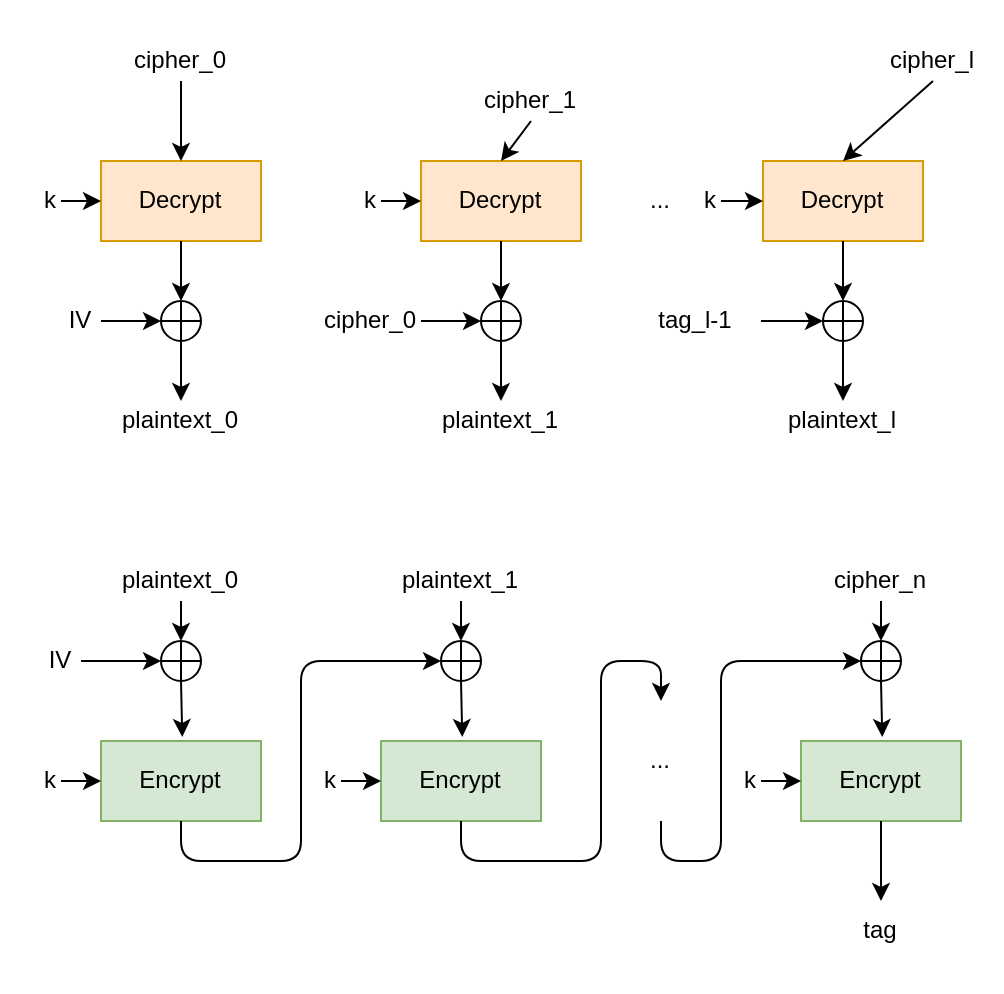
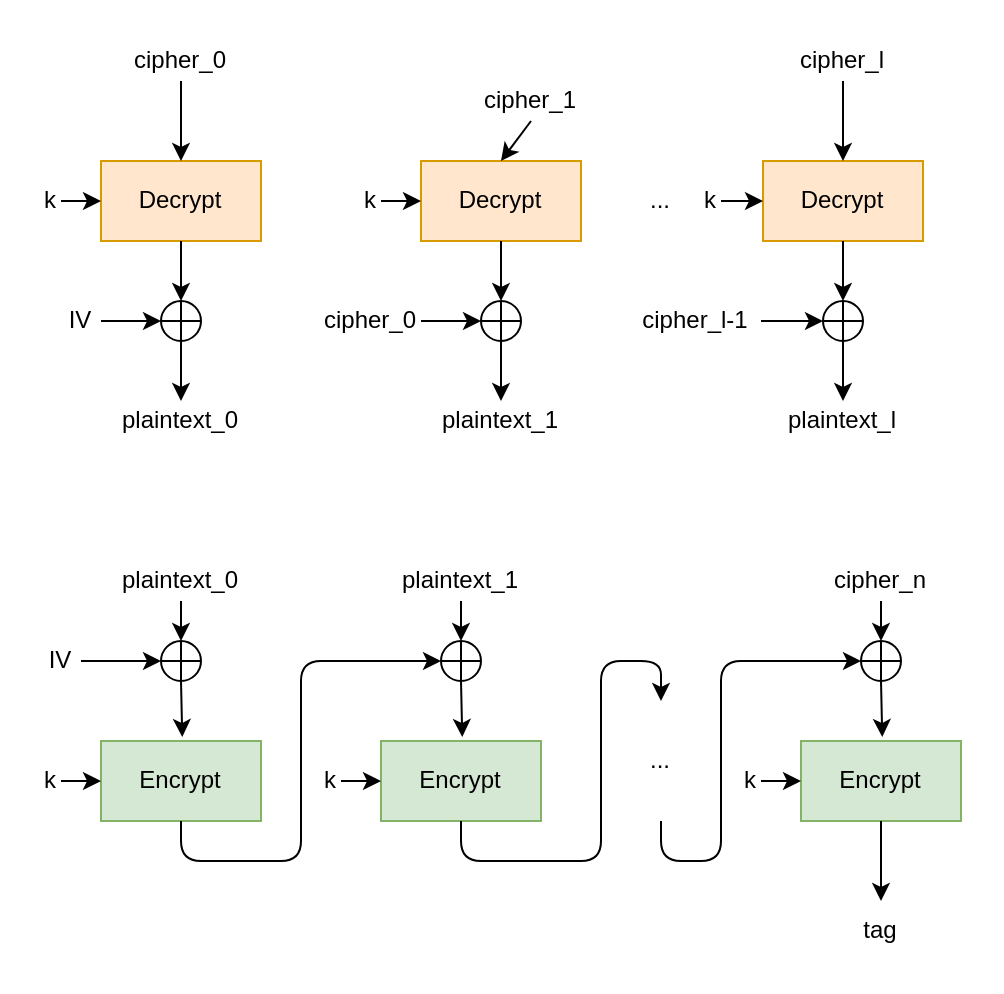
- <mxCell id="26" value="cipher_l" style="text;html=1;strokeColor=none;fillColor=none;align=center;verticalAlign=middle;whiteSpace=wrap;rounded=0;" parent="1" vertex="1"><mxGeometry x="446" y="20" width="40" height="20" as="geometry" /></mxCell>
+ <mxCell id="26" value="cipher_l" style="text;html=1;strokeColor=none;fillColor=none;align=center;verticalAlign=middle;whiteSpace=wrap;rounded=0;" parent="1" vertex="1"><mxGeometry x="401" y="20" width="40" height="20" as="geometry" /></mxCell>
- <mxCell id="32" value="&lt;div&gt;tag_l-1&lt;/div&gt;" style="text;html=1;strokeColor=none;fillColor=none;align=center;verticalAlign=middle;whiteSpace=wrap;rounded=0;" parent="1" vertex="1"><mxGeometry x="318" y="150" width="59" height="20" as="geometry" /></mxCell>
+ <mxCell id="32" value="&lt;div&gt;cipher_l-1&lt;/div&gt;" style="text;html=1;strokeColor=none;fillColor=none;align=center;verticalAlign=middle;whiteSpace=wrap;rounded=0;" parent="1" vertex="1"><mxGeometry x="318" y="150" width="59" height="20" as="geometry" /></mxCell>
